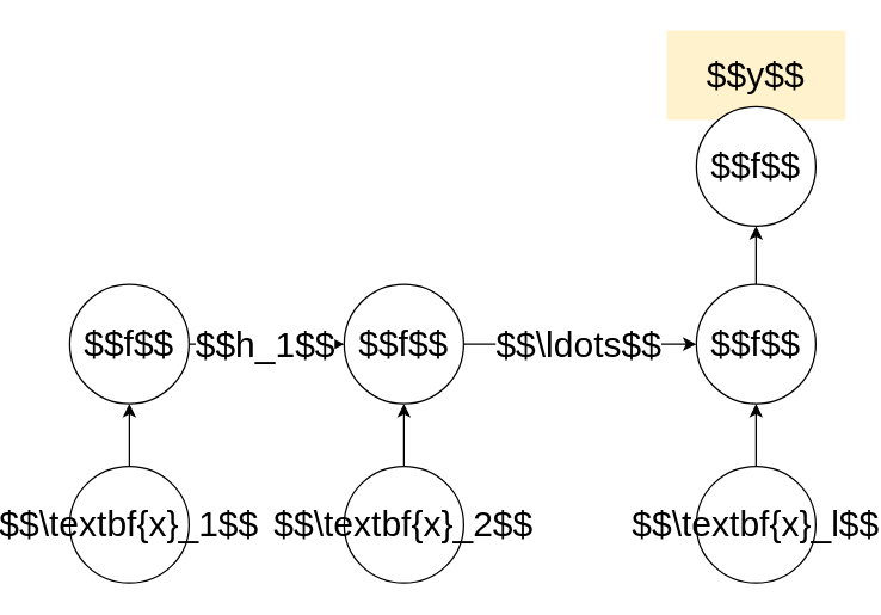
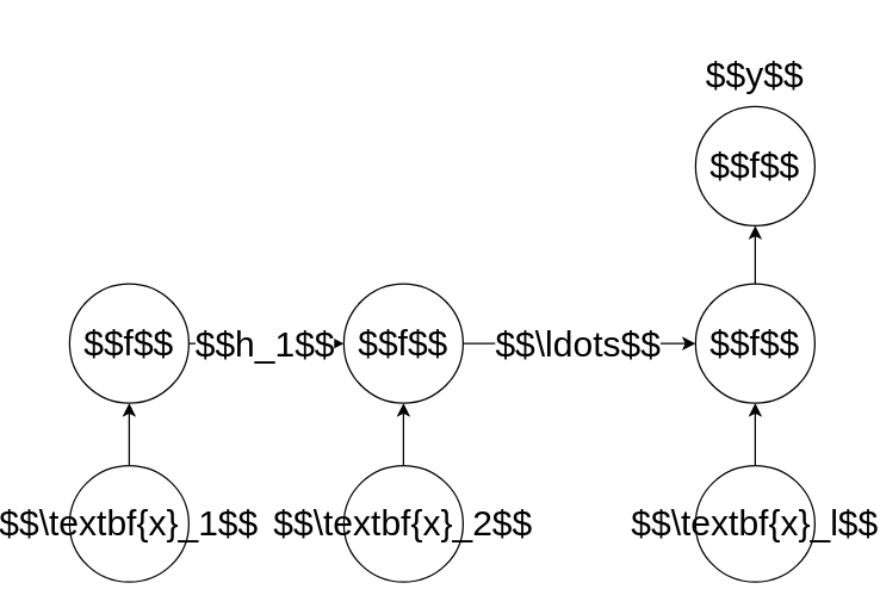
- <mxCell id="2" value="&lt;font style=&quot;font-size: 24px;&quot;&gt;$$y$$&lt;/font&gt;" style="rounded=0;whiteSpace=wrap;html=1;strokeColor=none;fillColor=#fff2cc;" parent="1" vertex="1"><mxGeometry x="420" y="20" width="120" height="60" as="geometry" /></mxCell>
+ <mxCell id="2" value="&lt;font style=&quot;font-size: 24px;&quot;&gt;$$y$$&lt;/font&gt;" style="rounded=0;whiteSpace=wrap;html=1;strokeColor=none;" parent="1" vertex="1"><mxGeometry x="420" y="20" width="120" height="60" as="geometry" /></mxCell>
